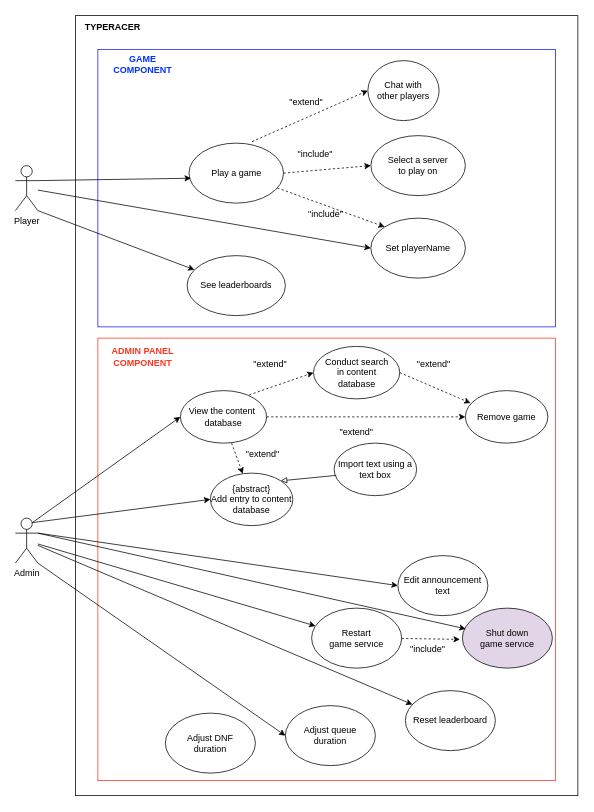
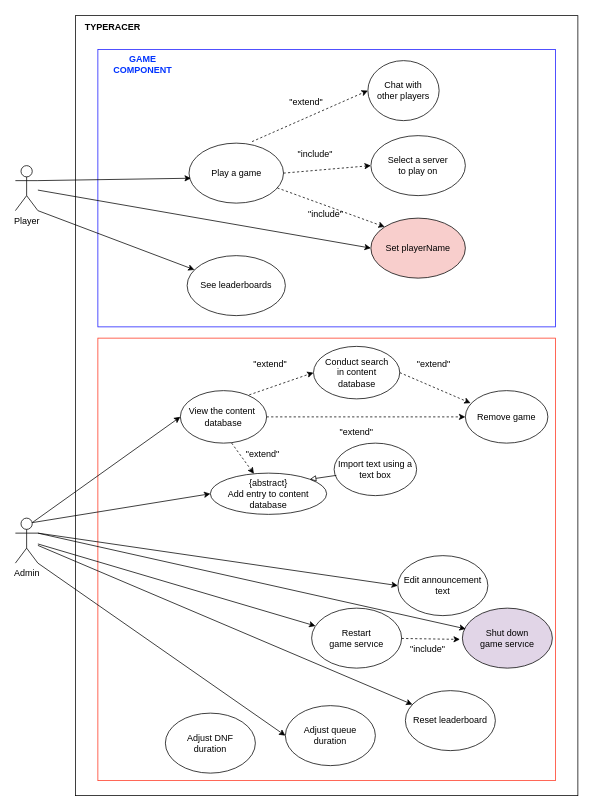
- <mxCell id="31" value="Set playerName" style="ellipse;whiteSpace=wrap;html=1;" parent="1" vertex="1"><mxGeometry x="494" y="290" width="126" height="80" as="geometry" /></mxCell>
+ <mxCell id="31" value="Set playerName" style="ellipse;whiteSpace=wrap;html=1;fillColor=#f8cecc;" parent="1" vertex="1"><mxGeometry x="494" y="290" width="126" height="80" as="geometry" /></mxCell>
- <mxCell id="41" value="&lt;b&gt;&lt;font color=&quot;#ff351f&quot;&gt;ADMIN PANEL COMPONENT&lt;/font&gt;&lt;/b&gt;" style="text;html=1;strokeColor=none;fillColor=none;align=center;verticalAlign=middle;whiteSpace=wrap;rounded=0;fontColor=#0033FF;" vertex="1" parent="1"><mxGeometry x="140" y="460" width="100" height="30" as="geometry" /></mxCell>
- <mxCell id="13" value="{abstract}&lt;br&gt;Add entry to content database" style="ellipse;whiteSpace=wrap;html=1;" parent="1" vertex="1"><mxGeometry x="280" y="630" width="110" height="70" as="geometry" /></mxCell>
+ <mxCell id="13" value="{abstract}&lt;br&gt;Add entry to content database" style="ellipse;whiteSpace=wrap;html=1;" parent="1" vertex="1"><mxGeometry x="280" y="630" width="155" height="55" as="geometry" /></mxCell>
